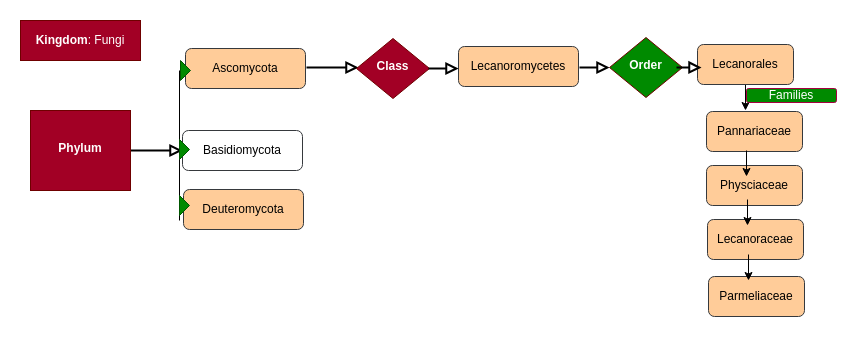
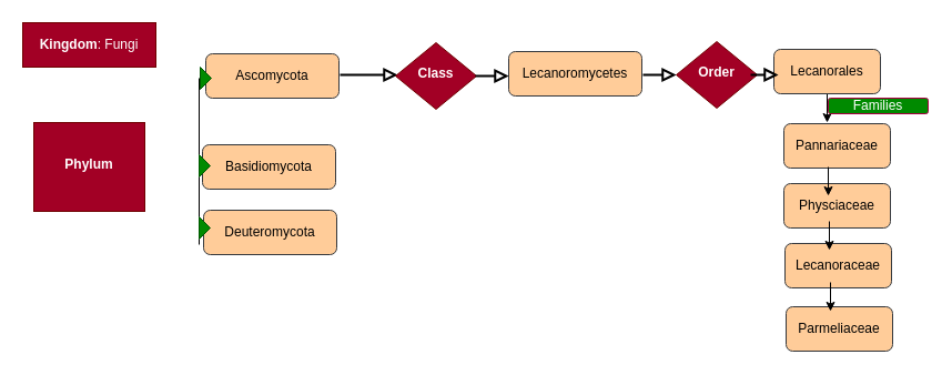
- <mxCell id="17" value="&lt;strong&gt;Order&lt;/strong&gt;" style="rhombus;whiteSpace=wrap;html=1;shadow=0;fontFamily=Helvetica;fontSize=12;align=center;strokeWidth=1;spacing=6;spacingTop=-4;fillColor=#008a00;fontColor=#ffffff;strokeColor=#6F0000;" vertex="1" parent="1"><mxGeometry x="609" y="37" width="73" height="60" as="geometry" /></mxCell>
+ <mxCell id="17" value="&lt;strong&gt;Order&lt;/strong&gt;" style="rhombus;whiteSpace=wrap;html=1;shadow=0;fontFamily=Helvetica;fontSize=12;align=center;strokeWidth=1;spacing=6;spacingTop=-4;fillColor=#a20025;fontColor=#ffffff;strokeColor=#6F0000;" vertex="1" parent="1"><mxGeometry x="609" y="37" width="73" height="60" as="geometry" /></mxCell>
- <mxCell id="3" value="" style="edgeStyle=orthogonalEdgeStyle;rounded=0;html=1;jettySize=auto;orthogonalLoop=1;fontSize=11;endArrow=block;endFill=0;endSize=8;strokeWidth=2;shadow=0;labelBackgroundColor=none;" parent="1" source="4" target="5" edge="1"><mxGeometry y="10" relative="1" as="geometry"><mxPoint as="offset" /></mxGeometry></mxCell>
- <mxCell id="5" value="Basidiomycota" style="rounded=1;whiteSpace=wrap;html=1;fontSize=12;glass=0;strokeWidth=1;shadow=0;fillColor=#ffffff;strokeColor=#36393d;" parent="1" vertex="1"><mxGeometry x="182" y="130" width="120" height="40" as="geometry" /></mxCell>
+ <mxCell id="5" value="Basidiomycota" style="rounded=1;whiteSpace=wrap;html=1;fontSize=12;glass=0;strokeWidth=1;shadow=0;fillColor=#ffcc99;strokeColor=#36393d;" parent="1" vertex="1"><mxGeometry x="182" y="130" width="120" height="40" as="geometry" /></mxCell>
